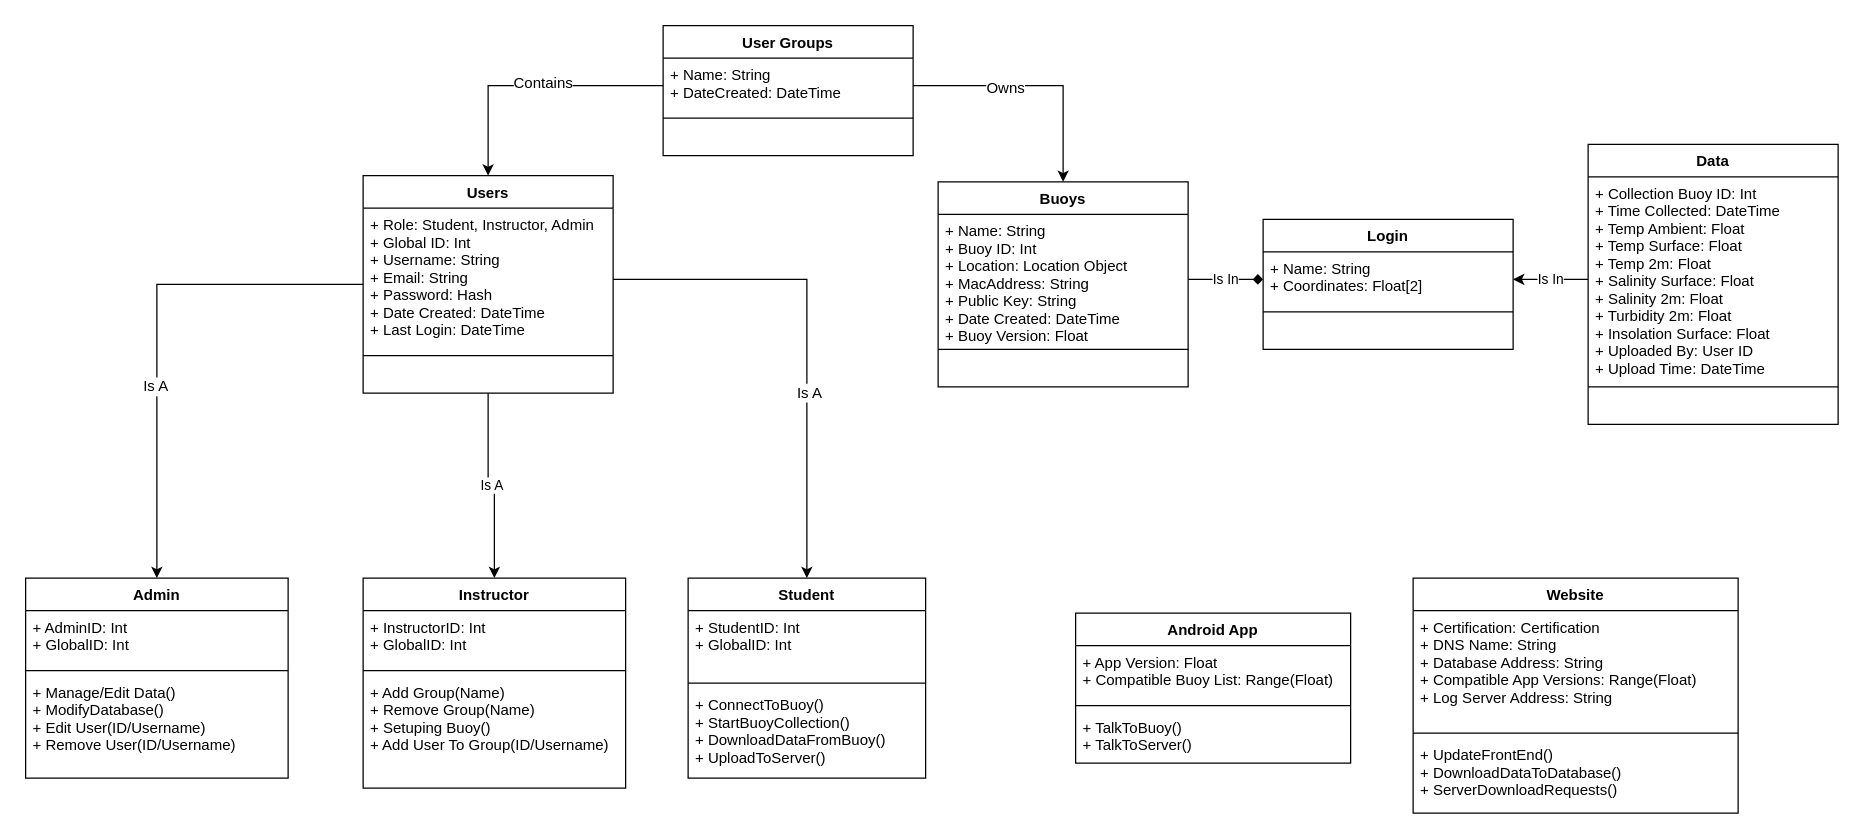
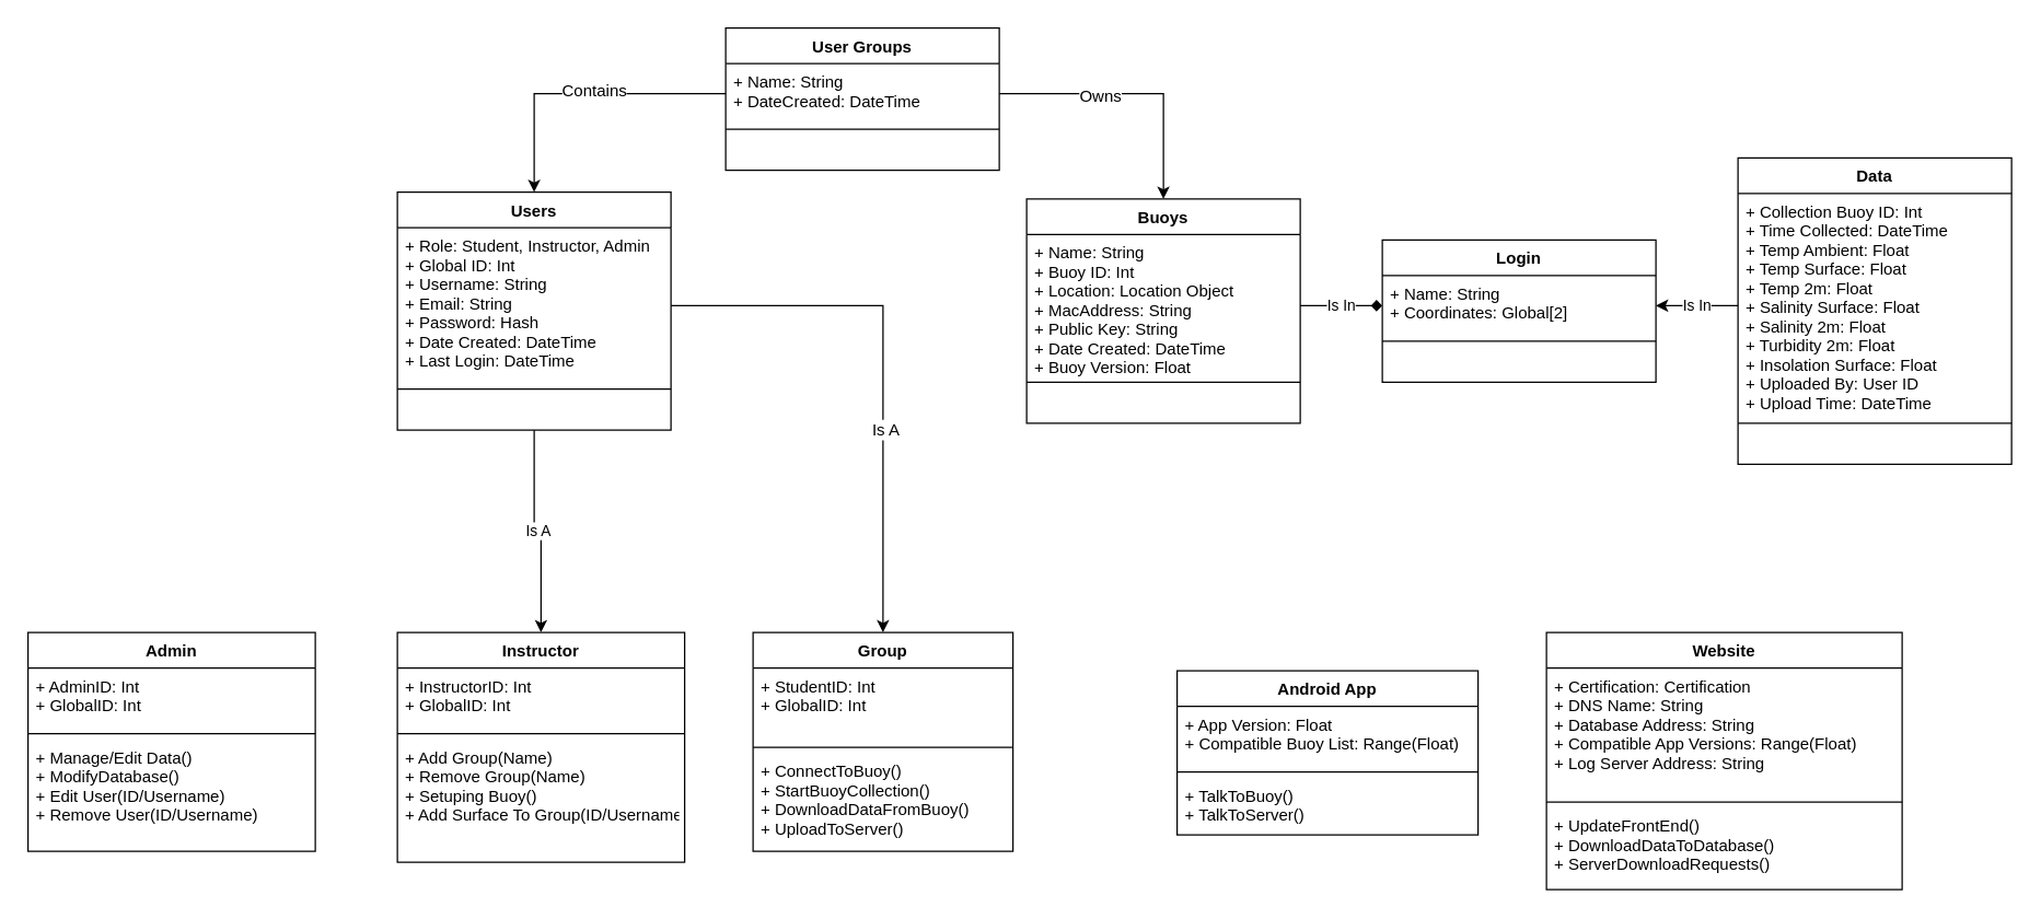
- <mxCell id="22" value="+ Name: String&#10;+ Coordinates: Float[2]&#10;" style="text;strokeColor=none;fillColor=none;align=left;verticalAlign=top;spacingLeft=4;spacingRight=4;overflow=hidden;rotatable=0;points=[[0,0.5],[1,0.5]];portConstraint=eastwest;" parent="21" vertex="1"><mxGeometry y="26" width="200" height="44" as="geometry" /></mxCell>
+ <mxCell id="22" value="+ Name: String&#10;+ Coordinates: Global[2]&#10;" style="text;strokeColor=none;fillColor=none;align=left;verticalAlign=top;spacingLeft=4;spacingRight=4;overflow=hidden;rotatable=0;points=[[0,0.5],[1,0.5]];portConstraint=eastwest;" parent="21" vertex="1"><mxGeometry y="26" width="200" height="44" as="geometry" /></mxCell>
- <mxCell id="2" value="" style="edgeStyle=orthogonalEdgeStyle;rounded=0;orthogonalLoop=1;jettySize=auto;html=1;entryX=0.5;entryY=0;entryDx=0;entryDy=0;" parent="1" source="5" target="39" edge="1"><mxGeometry relative="1" as="geometry"><mxPoint x="385" y="534" as="targetPoint" /></mxGeometry></mxCell>
- <mxCell id="3" value="Is A" style="text;html=1;align=center;verticalAlign=middle;resizable=0;points=[];labelBackgroundColor=#ffffff;" parent="2" vertex="1" connectable="0"><mxGeometry x="-0.027" y="51" relative="1" as="geometry"><mxPoint x="-53" y="51" as="offset" /></mxGeometry></mxCell>
- <mxCell id="47" value="Student" style="swimlane;fontStyle=1;align=center;verticalAlign=top;childLayout=stackLayout;horizontal=1;startSize=26;horizontalStack=0;resizeParent=1;resizeParentMax=0;resizeLast=0;collapsible=1;marginBottom=0;" parent="1" vertex="1"><mxGeometry x="550" y="462" width="190" height="160" as="geometry" /></mxCell>
+ <mxCell id="47" value="Group" style="swimlane;fontStyle=1;align=center;verticalAlign=top;childLayout=stackLayout;horizontal=1;startSize=26;horizontalStack=0;resizeParent=1;resizeParentMax=0;resizeLast=0;collapsible=1;marginBottom=0;" parent="1" vertex="1"><mxGeometry x="550" y="462" width="190" height="160" as="geometry" /></mxCell>
- <mxCell id="46" value="+ Add Group(Name)&#10;+ Remove Group(Name)&#10;+ Setuping Buoy()&#10;+ Add User To Group(ID/Username)&#10;" style="text;strokeColor=none;fillColor=none;align=left;verticalAlign=top;spacingLeft=4;spacingRight=4;overflow=hidden;rotatable=0;points=[[0,0.5],[1,0.5]];portConstraint=eastwest;" parent="43" vertex="1"><mxGeometry y="78" width="210" height="90" as="geometry" /></mxCell>
+ <mxCell id="46" value="+ Add Group(Name)&#10;+ Remove Group(Name)&#10;+ Setuping Buoy()&#10;+ Add Surface To Group(ID/Username)&#10;" style="text;strokeColor=none;fillColor=none;align=left;verticalAlign=top;spacingLeft=4;spacingRight=4;overflow=hidden;rotatable=0;points=[[0,0.5],[1,0.5]];portConstraint=eastwest;" parent="43" vertex="1"><mxGeometry y="78" width="210" height="90" as="geometry" /></mxCell>
